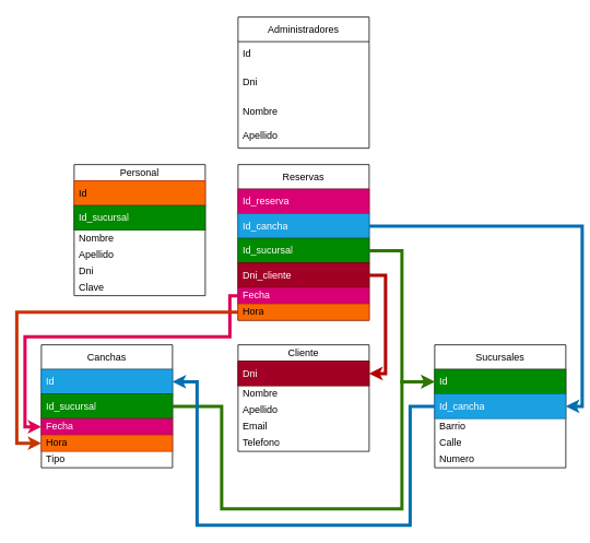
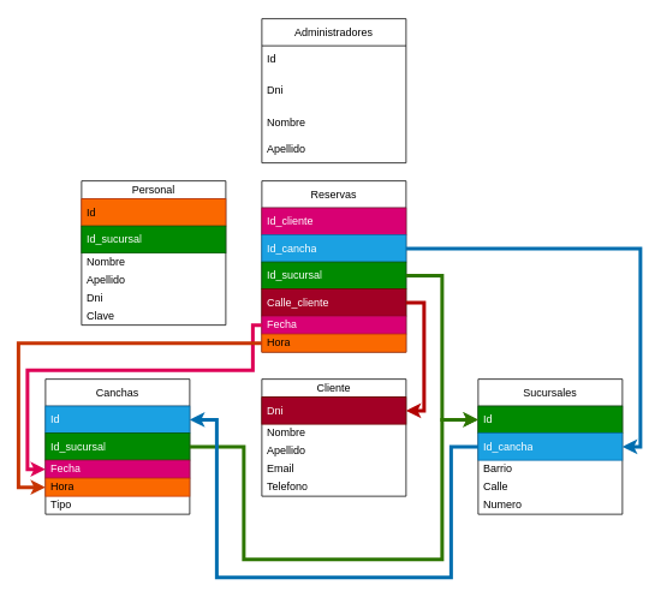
- <mxCell id="22" value="Id_reserva" style="text;strokeColor=#A50040;fillColor=#d80073;align=left;verticalAlign=middle;spacingLeft=4;spacingRight=4;overflow=hidden;points=[[0,0.5],[1,0.5]];portConstraint=eastwest;rotatable=0;whiteSpace=wrap;html=1;fontColor=#ffffff;" vertex="1" parent="21"><mxGeometry y="30" width="160" height="30" as="geometry" /></mxCell>
+ <mxCell id="22" value="Id_cliente" style="text;strokeColor=#A50040;fillColor=#d80073;align=left;verticalAlign=middle;spacingLeft=4;spacingRight=4;overflow=hidden;points=[[0,0.5],[1,0.5]];portConstraint=eastwest;rotatable=0;whiteSpace=wrap;html=1;fontColor=#ffffff;" vertex="1" parent="21"><mxGeometry y="30" width="160" height="30" as="geometry" /></mxCell>
- <mxCell id="25" value="Dni_cliente" style="text;strokeColor=#6F0000;fillColor=#a20025;align=left;verticalAlign=middle;spacingLeft=4;spacingRight=4;overflow=hidden;points=[[0,0.5],[1,0.5]];portConstraint=eastwest;rotatable=0;whiteSpace=wrap;html=1;fontColor=#ffffff;" vertex="1" parent="21"><mxGeometry y="120" width="160" height="30" as="geometry" /></mxCell>
+ <mxCell id="25" value="Calle_cliente" style="text;strokeColor=#6F0000;fillColor=#a20025;align=left;verticalAlign=middle;spacingLeft=4;spacingRight=4;overflow=hidden;points=[[0,0.5],[1,0.5]];portConstraint=eastwest;rotatable=0;whiteSpace=wrap;html=1;fontColor=#ffffff;" vertex="1" parent="21"><mxGeometry y="120" width="160" height="30" as="geometry" /></mxCell>
